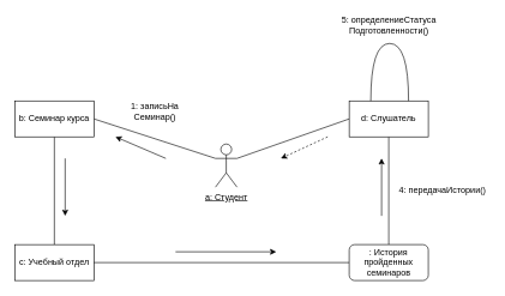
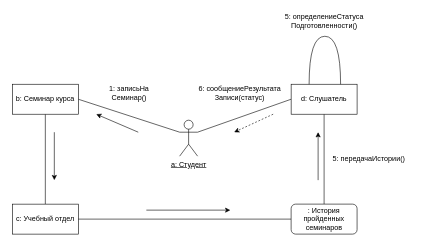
+ <mxCell id="19" value="6: сообщениеРезультата&lt;br&gt;&lt;div&gt;Записи(статус)&lt;/div&gt;" style="text;html=1;align=center;verticalAlign=middle;whiteSpace=wrap;rounded=0;" vertex="1" parent="1"><mxGeometry x="329" y="140" width="141" height="30" as="geometry" /></mxCell>
- <mxCell id="20" value="4: передачаИстории()" style="text;html=1;align=center;verticalAlign=middle;whiteSpace=wrap;rounded=0;" vertex="1" parent="1"><mxGeometry x="550" y="250" width="130" height="30" as="geometry" /></mxCell>
+ <mxCell id="20" value="5: передачаИстории()" style="text;html=1;align=center;verticalAlign=middle;whiteSpace=wrap;rounded=0;" vertex="1" parent="1"><mxGeometry x="550" y="250" width="130" height="30" as="geometry" /></mxCell>
